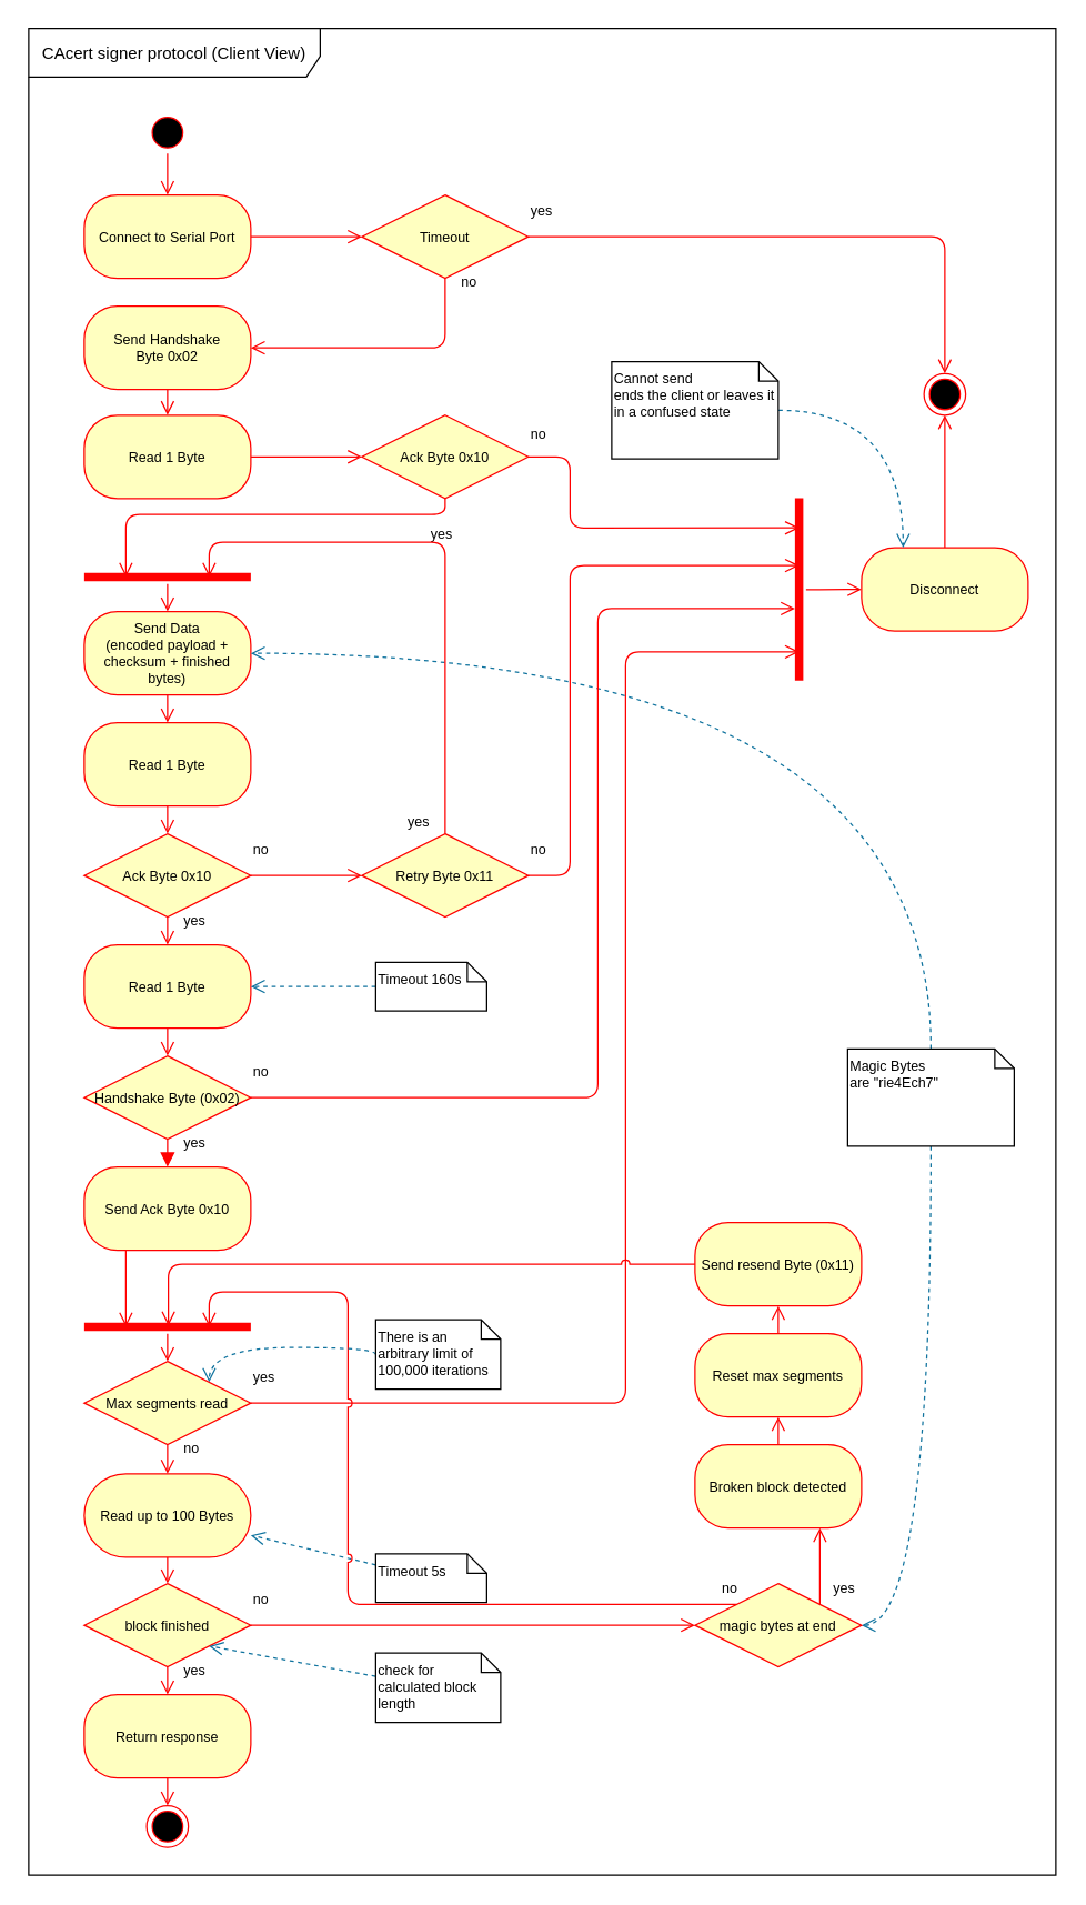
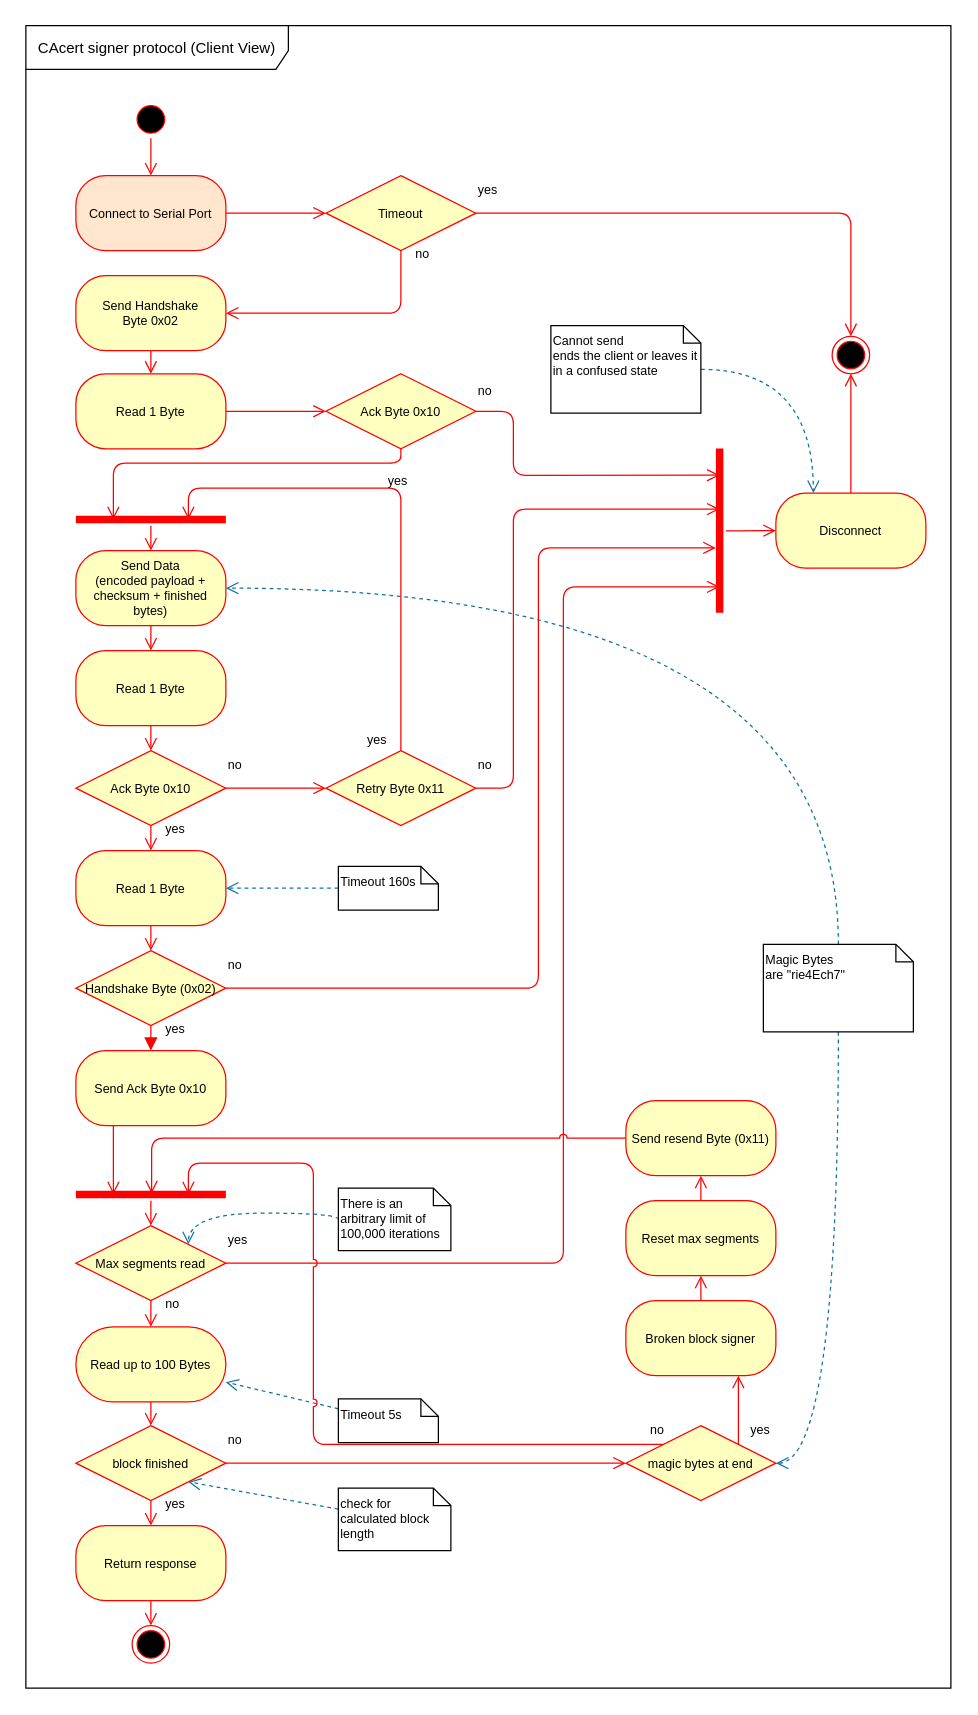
- <mxCell id="7" value="Connect to Serial Port" style="rounded=1;whiteSpace=wrap;html=1;arcSize=40;fillColor=#ffffc0;strokeColor=#ff0000;shadow=0;comic=0;labelBackgroundColor=none;fontFamily=Helvetica;fontSize=10;fontColor=#000000;align=center;labelBorderColor=none;spacingTop=0;verticalAlign=middle;" parent="3" vertex="1"><mxGeometry x="60" y="140" width="120" height="60" as="geometry" /></mxCell>
+ <mxCell id="7" value="Connect to Serial Port" style="rounded=1;whiteSpace=wrap;html=1;arcSize=40;fillColor=#ffe6cc;strokeColor=#ff0000;shadow=0;comic=0;labelBackgroundColor=none;fontFamily=Helvetica;fontSize=10;fontColor=#000000;align=center;labelBorderColor=none;spacingTop=0;verticalAlign=middle;" parent="3" vertex="1"><mxGeometry x="60" y="140" width="120" height="60" as="geometry" /></mxCell>
- <mxCell id="72" value="Broken block detected" style="rounded=1;whiteSpace=wrap;html=1;arcSize=40;fontColor=#000000;fillColor=#ffffc0;strokeColor=#ff0000;shadow=0;glass=0;comic=0;fontFamily=Helvetica;fontSize=10;labelBorderColor=none;labelBackgroundColor=none;spacingTop=0;verticalAlign=middle;" vertex="1" parent="3"><mxGeometry x="500" y="1040" width="120" height="60" as="geometry" /></mxCell>
+ <mxCell id="72" value="Broken block signer" style="rounded=1;whiteSpace=wrap;html=1;arcSize=40;fontColor=#000000;fillColor=#ffffc0;strokeColor=#ff0000;shadow=0;glass=0;comic=0;fontFamily=Helvetica;fontSize=10;labelBorderColor=none;labelBackgroundColor=none;spacingTop=0;verticalAlign=middle;" vertex="1" parent="3"><mxGeometry x="500" y="1040" width="120" height="60" as="geometry" /></mxCell>
